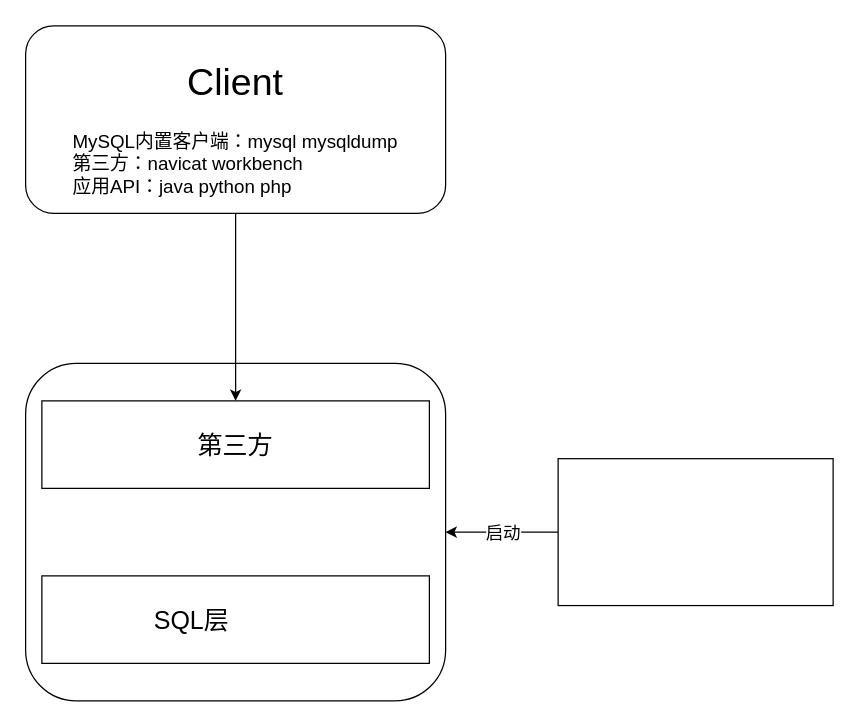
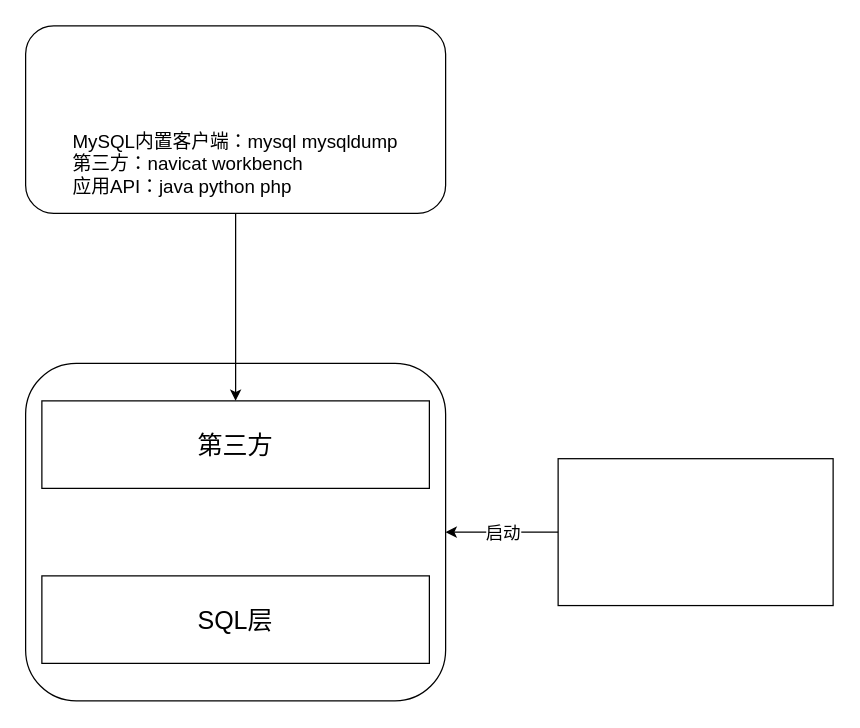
- <mxCell id="3" value="&lt;font style=&quot;font-size: 30px&quot;&gt;Client&lt;/font&gt;" style="text;html=1;strokeColor=none;fillColor=none;align=center;verticalAlign=middle;whiteSpace=wrap;rounded=0;" vertex="1" parent="1"><mxGeometry x="129" y="30" width="118" height="70" as="geometry" /></mxCell>
- <mxCell id="9" value="&lt;font style=&quot;font-size: 20px&quot;&gt;SQL层&lt;/font&gt;" style="text;html=1;strokeColor=none;fillColor=none;align=center;verticalAlign=middle;whiteSpace=wrap;rounded=0;" vertex="1" parent="1"><mxGeometry x="114" y="485" width="78" height="20" as="geometry" /></mxCell>
+ <mxCell id="9" value="&lt;font style=&quot;font-size: 20px&quot;&gt;SQL层&lt;/font&gt;" style="text;html=1;strokeColor=none;fillColor=none;align=center;verticalAlign=middle;whiteSpace=wrap;rounded=0;" vertex="1" parent="1"><mxGeometry x="149" y="485" width="78" height="20" as="geometry" /></mxCell>
